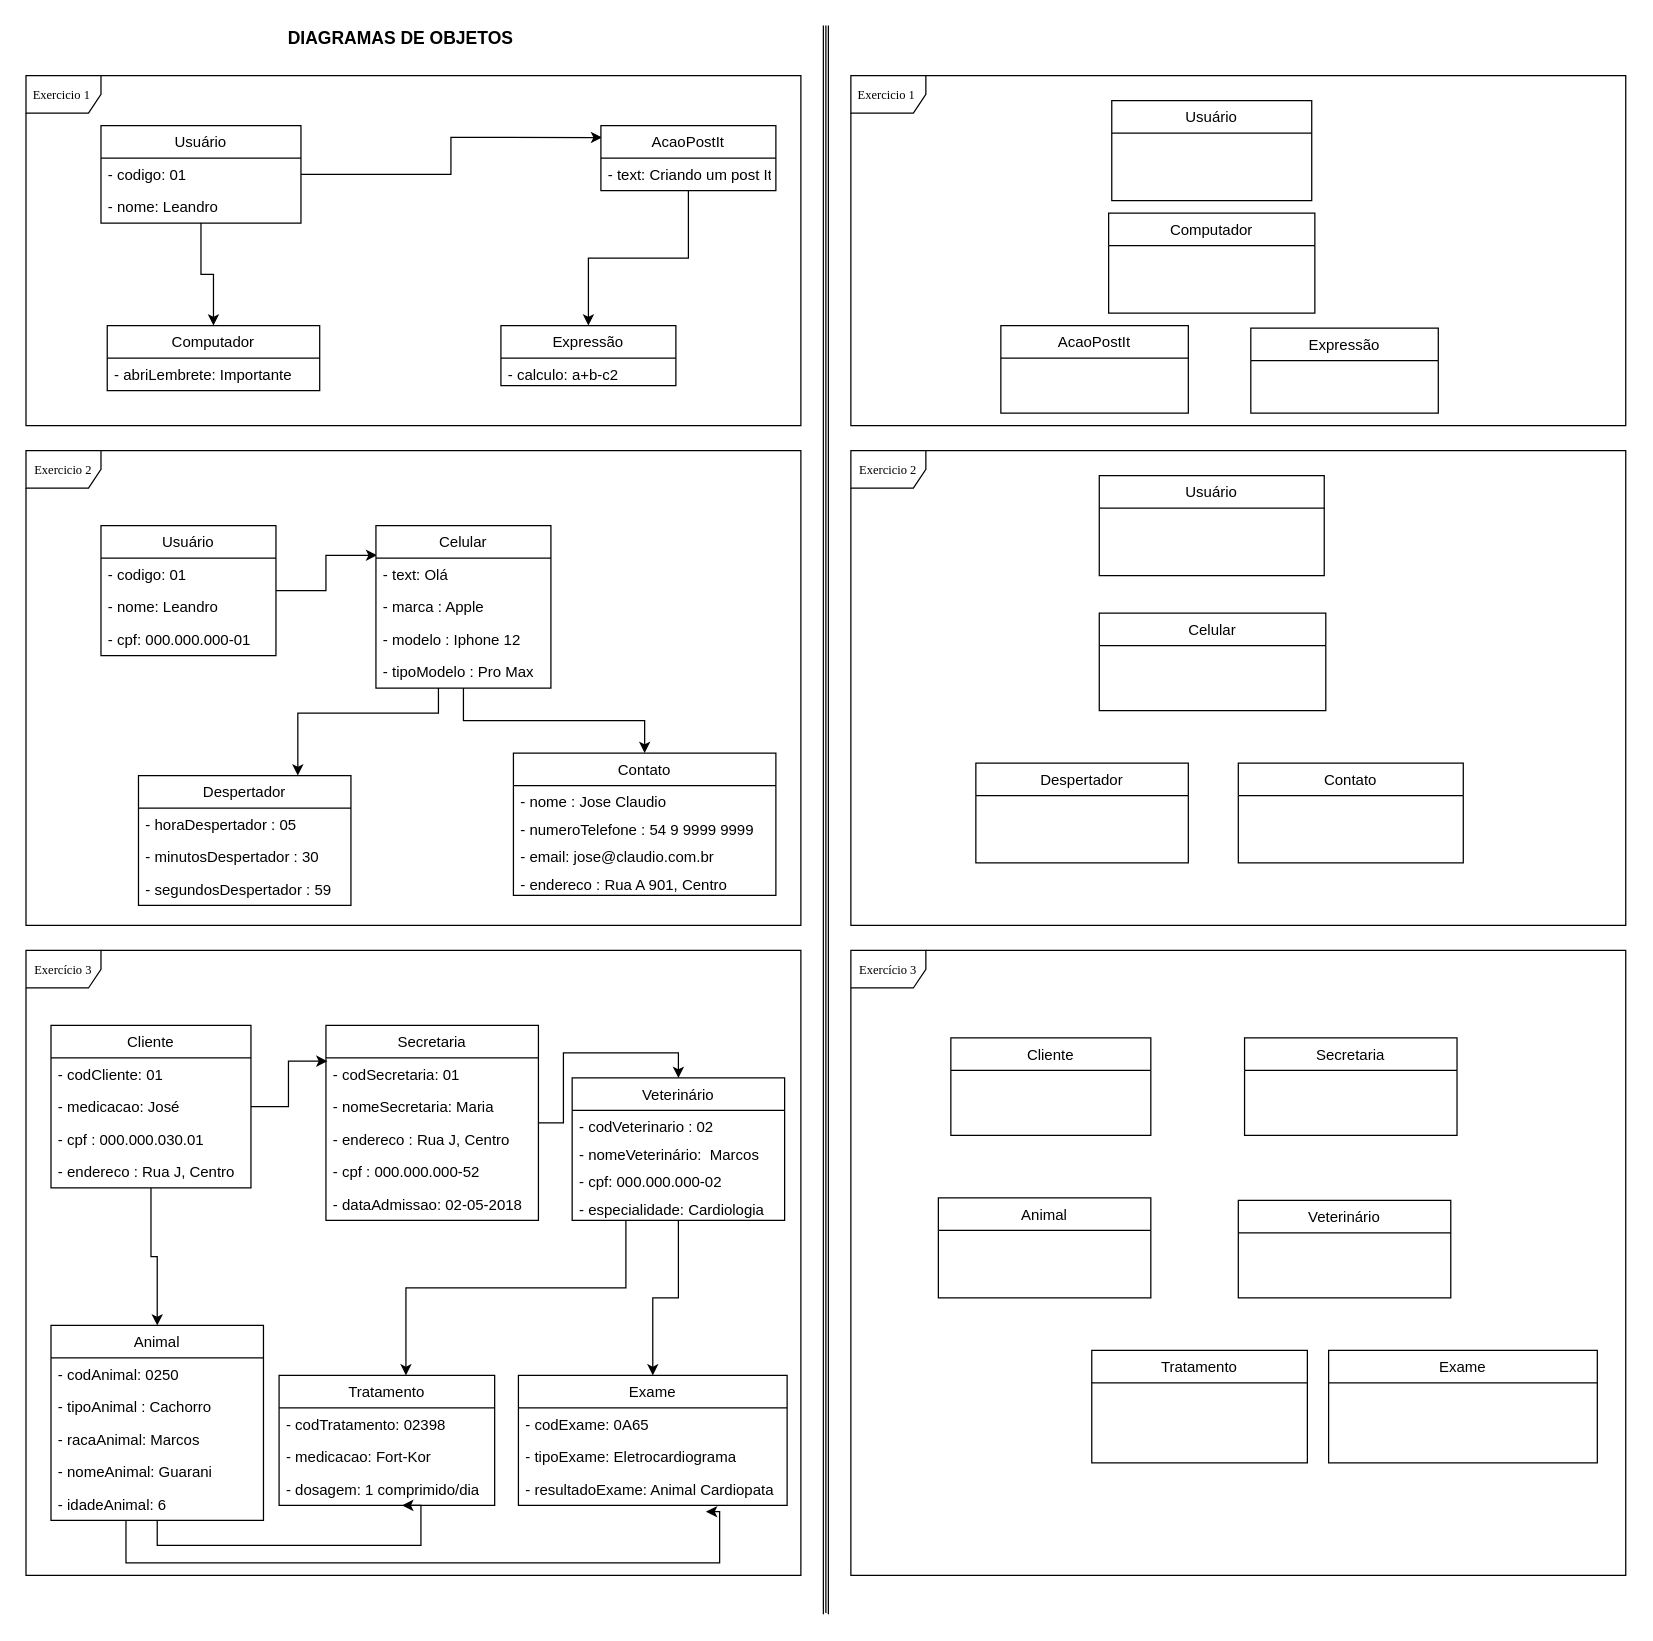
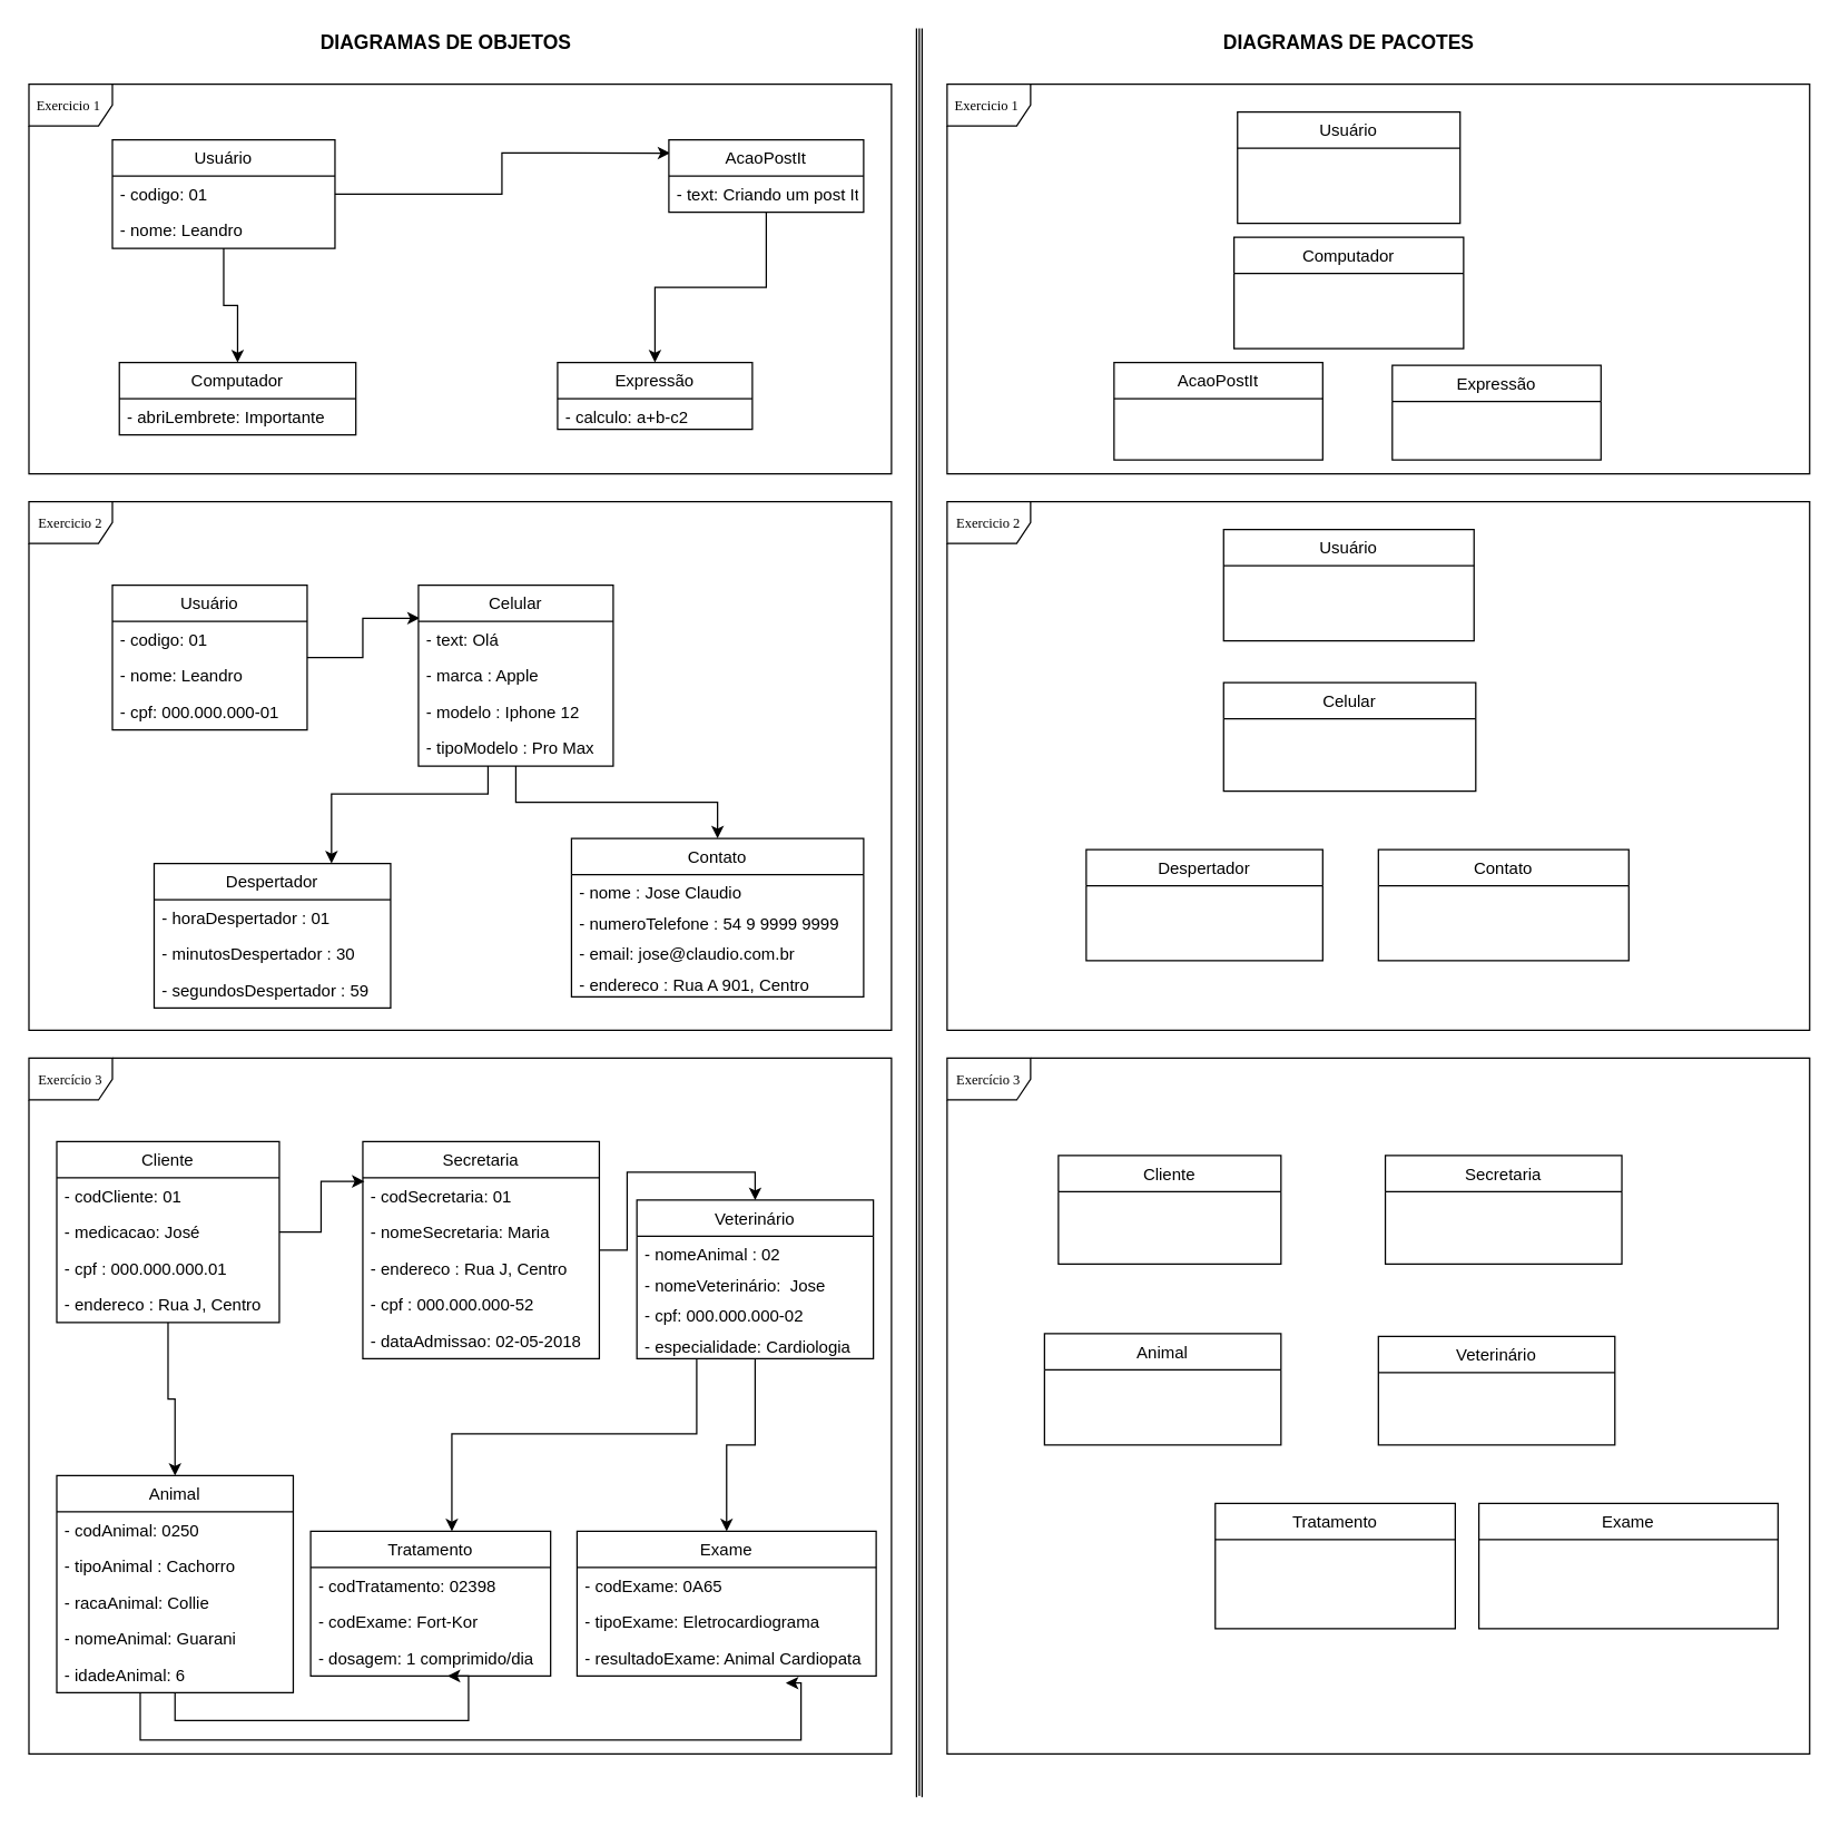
+ <mxCell id="103" value="&lt;font style=&quot;font-size: 14px&quot;&gt;&lt;b&gt;DIAGRAMAS DE PACOTES&lt;/b&gt;&lt;/font&gt;" style="text;html=1;strokeColor=none;fillColor=none;align=center;verticalAlign=middle;whiteSpace=wrap;rounded=0;" vertex="1" parent="1"><mxGeometry x="803.75" y="20" width="330" height="20" as="geometry" /></mxCell>
- <mxCell id="39" value="- horaDespertador : 05&#10;" style="text;strokeColor=none;fillColor=none;align=left;verticalAlign=top;spacingLeft=4;spacingRight=4;overflow=hidden;rotatable=0;points=[[0,0.5],[1,0.5]];portConstraint=eastwest;" vertex="1" parent="38"><mxGeometry y="26" width="170" height="26" as="geometry" /></mxCell>
+ <mxCell id="39" value="- horaDespertador : 01&#10;" style="text;strokeColor=none;fillColor=none;align=left;verticalAlign=top;spacingLeft=4;spacingRight=4;overflow=hidden;rotatable=0;points=[[0,0.5],[1,0.5]];portConstraint=eastwest;" vertex="1" parent="38"><mxGeometry y="26" width="170" height="26" as="geometry" /></mxCell>
- <mxCell id="73" value="- codVeterinario : 02" style="text;strokeColor=none;fillColor=none;align=left;verticalAlign=top;spacingLeft=4;spacingRight=4;overflow=hidden;rotatable=0;points=[[0,0.5],[1,0.5]];portConstraint=eastwest;" vertex="1" parent="72"><mxGeometry y="26" width="170" height="22" as="geometry" /></mxCell>
+ <mxCell id="73" value="- nomeAnimal : 02" style="text;strokeColor=none;fillColor=none;align=left;verticalAlign=top;spacingLeft=4;spacingRight=4;overflow=hidden;rotatable=0;points=[[0,0.5],[1,0.5]];portConstraint=eastwest;" vertex="1" parent="72"><mxGeometry y="26" width="170" height="22" as="geometry" /></mxCell>
- <mxCell id="53" value="- cpf : 000.000.030.01" style="text;strokeColor=none;fillColor=none;align=left;verticalAlign=top;spacingLeft=4;spacingRight=4;overflow=hidden;rotatable=0;points=[[0,0.5],[1,0.5]];portConstraint=eastwest;" vertex="1" parent="50"><mxGeometry y="78" width="160" height="26" as="geometry" /></mxCell>
+ <mxCell id="53" value="- cpf : 000.000.000.01" style="text;strokeColor=none;fillColor=none;align=left;verticalAlign=top;spacingLeft=4;spacingRight=4;overflow=hidden;rotatable=0;points=[[0,0.5],[1,0.5]];portConstraint=eastwest;" vertex="1" parent="50"><mxGeometry y="78" width="160" height="26" as="geometry" /></mxCell>
- <mxCell id="74" value="- nomeVeterinário:  Marcos" style="text;strokeColor=none;fillColor=none;align=left;verticalAlign=top;spacingLeft=4;spacingRight=4;overflow=hidden;rotatable=0;points=[[0,0.5],[1,0.5]];portConstraint=eastwest;" vertex="1" parent="72"><mxGeometry y="48" width="170" height="22" as="geometry" /></mxCell>
+ <mxCell id="74" value="- nomeVeterinário:  Jose" style="text;strokeColor=none;fillColor=none;align=left;verticalAlign=top;spacingLeft=4;spacingRight=4;overflow=hidden;rotatable=0;points=[[0,0.5],[1,0.5]];portConstraint=eastwest;" vertex="1" parent="72"><mxGeometry y="48" width="170" height="22" as="geometry" /></mxCell>
- <mxCell id="67" value="- racaAnimal: Marcos" style="text;strokeColor=none;fillColor=none;align=left;verticalAlign=top;spacingLeft=4;spacingRight=4;overflow=hidden;rotatable=0;points=[[0,0.5],[1,0.5]];portConstraint=eastwest;" vertex="1" parent="64"><mxGeometry y="78" width="170" height="26" as="geometry" /></mxCell>
+ <mxCell id="67" value="- racaAnimal: Collie" style="text;strokeColor=none;fillColor=none;align=left;verticalAlign=top;spacingLeft=4;spacingRight=4;overflow=hidden;rotatable=0;points=[[0,0.5],[1,0.5]];portConstraint=eastwest;" vertex="1" parent="64"><mxGeometry y="78" width="170" height="26" as="geometry" /></mxCell>
- <mxCell id="83" value="- medicacao: Fort-Kor" style="text;strokeColor=none;fillColor=none;align=left;verticalAlign=top;spacingLeft=4;spacingRight=4;overflow=hidden;rotatable=0;points=[[0,0.5],[1,0.5]];portConstraint=eastwest;" vertex="1" parent="81"><mxGeometry y="52" width="172.5" height="26" as="geometry" /></mxCell>
+ <mxCell id="83" value="- codExame: Fort-Kor" style="text;strokeColor=none;fillColor=none;align=left;verticalAlign=top;spacingLeft=4;spacingRight=4;overflow=hidden;rotatable=0;points=[[0,0.5],[1,0.5]];portConstraint=eastwest;" vertex="1" parent="81"><mxGeometry y="52" width="172.5" height="26" as="geometry" /></mxCell>
